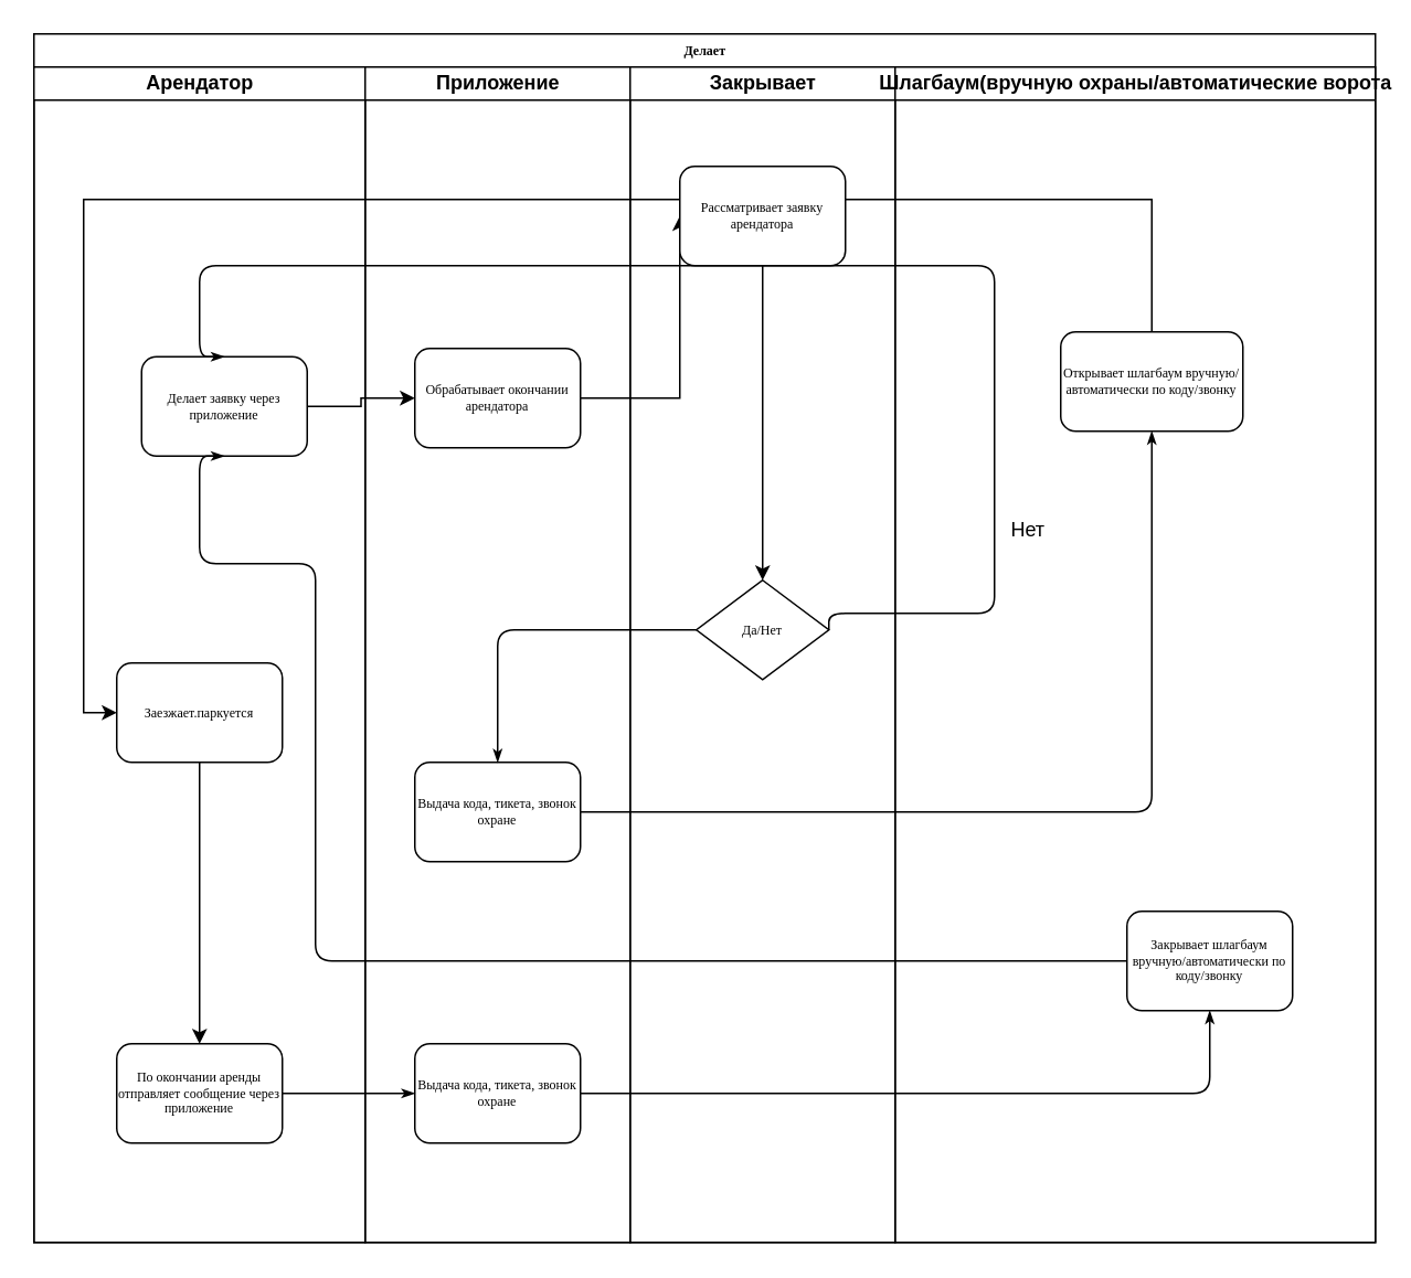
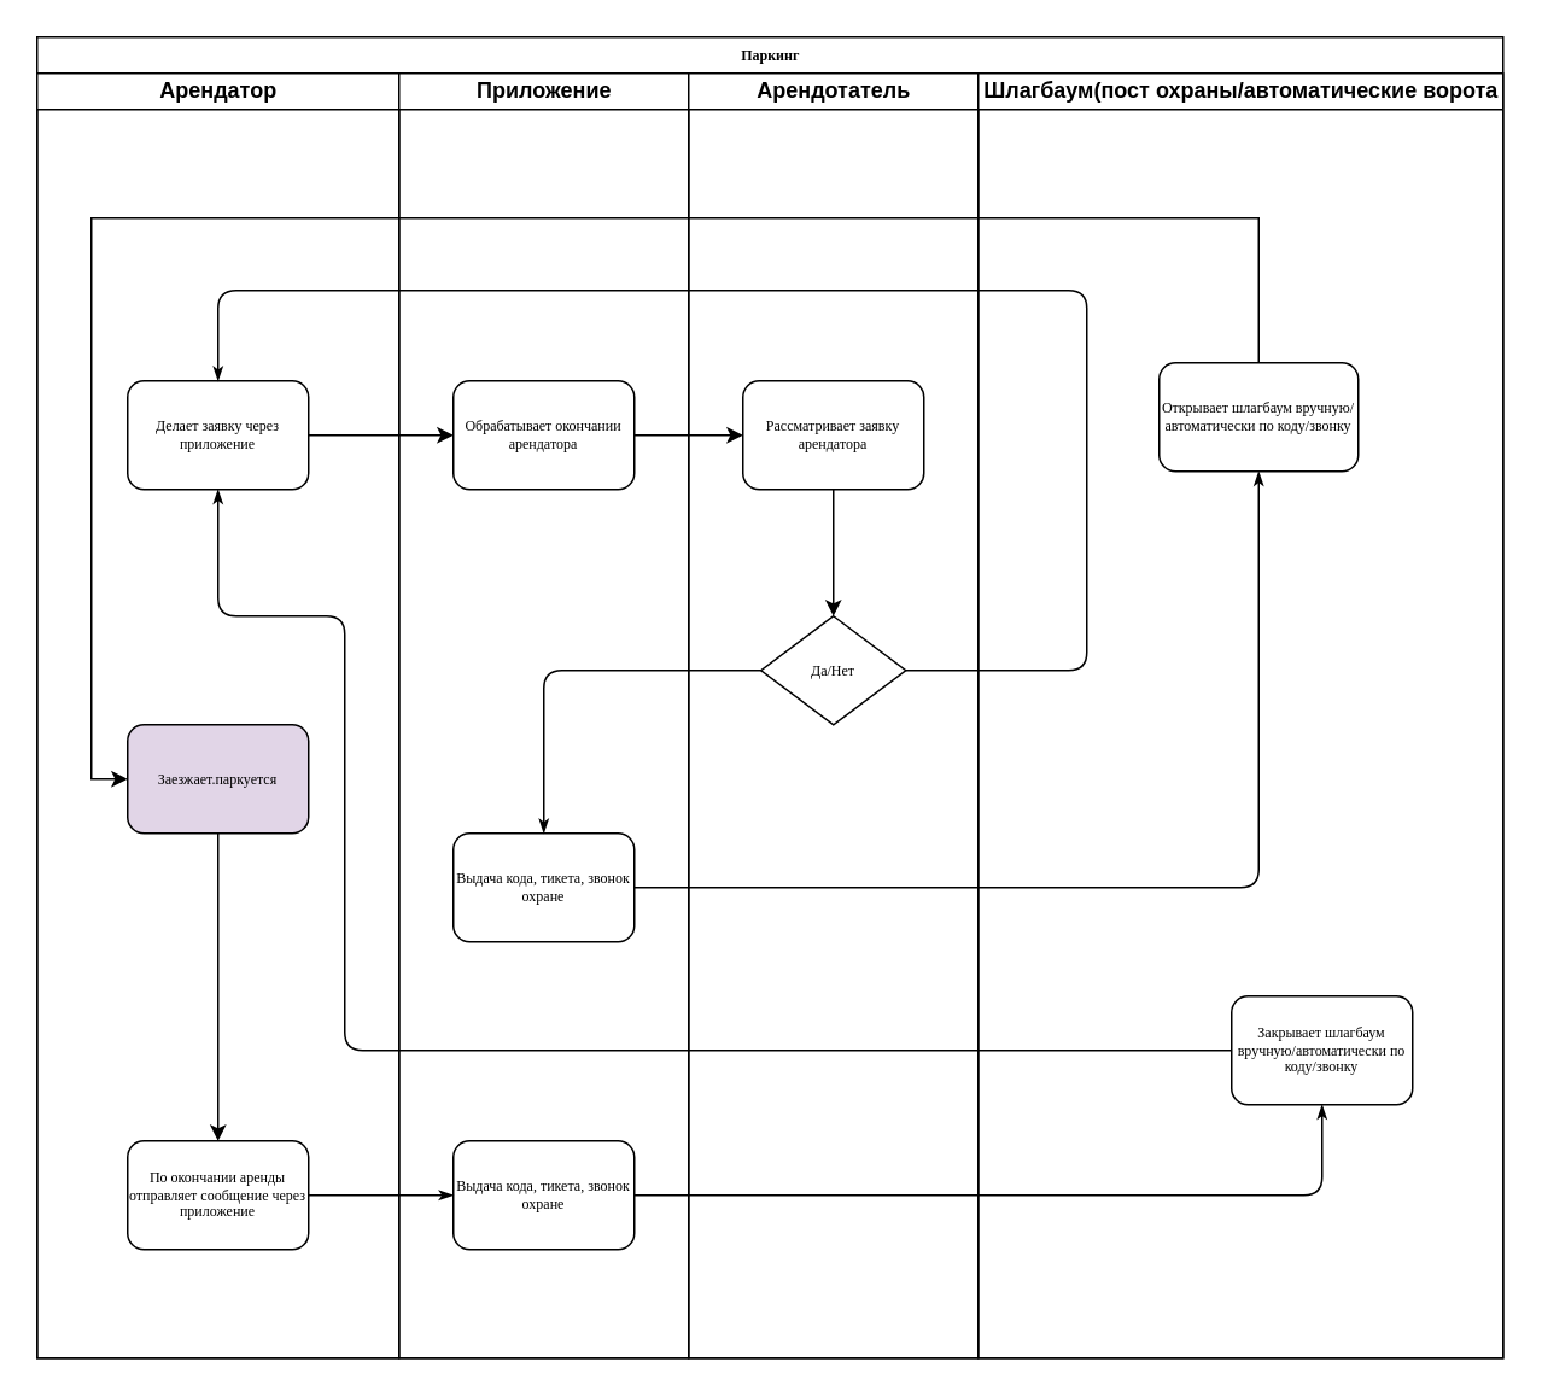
- <mxCell id="2" value="Делает" style="swimlane;html=1;childLayout=stackLayout;startSize=20;rounded=0;shadow=0;labelBackgroundColor=none;strokeWidth=1;fontFamily=Verdana;fontSize=8;align=center;" parent="1" vertex="1"><mxGeometry x="20" y="20" width="810" height="730" as="geometry"><mxRectangle x="70" y="40" width="50" height="20" as="alternateBounds" /></mxGeometry></mxCell>
+ <mxCell id="2" value="Паркинг" style="swimlane;html=1;childLayout=stackLayout;startSize=20;rounded=0;shadow=0;labelBackgroundColor=none;strokeWidth=1;fontFamily=Verdana;fontSize=8;align=center;" parent="1" vertex="1"><mxGeometry x="20" y="20" width="810" height="730" as="geometry"><mxRectangle x="70" y="40" width="50" height="20" as="alternateBounds" /></mxGeometry></mxCell>
- <mxCell id="17" value="Закрывает" style="swimlane;html=1;startSize=20;" parent="2" vertex="1"><mxGeometry x="360" y="20" width="160" height="710" as="geometry" /></mxCell>
+ <mxCell id="17" value="Арендотатель" style="swimlane;html=1;startSize=20;" parent="2" vertex="1"><mxGeometry x="360" y="20" width="160" height="710" as="geometry" /></mxCell>
- <mxCell id="24" value="Шлагбаум(вручную охраны/автоматические ворота" style="swimlane;html=1;startSize=20;" parent="2" vertex="1"><mxGeometry x="520" y="20" width="290" height="710" as="geometry" /></mxCell>
+ <mxCell id="24" value="Шлагбаум(пост охраны/автоматические ворота" style="swimlane;html=1;startSize=20;" parent="2" vertex="1"><mxGeometry x="520" y="20" width="290" height="710" as="geometry" /></mxCell>
- <mxCell id="19" value="Рассматривает заявку арендатора" style="rounded=1;whiteSpace=wrap;html=1;shadow=0;labelBackgroundColor=none;strokeWidth=1;fontFamily=Verdana;fontSize=8;align=center;" parent="17" vertex="1"><mxGeometry x="30" y="60" width="100" height="60" as="geometry" /></mxCell>
+ <mxCell id="19" value="Рассматривает заявку арендатора" style="rounded=1;whiteSpace=wrap;html=1;shadow=0;labelBackgroundColor=none;strokeWidth=1;fontFamily=Verdana;fontSize=8;align=center;" parent="17" vertex="1"><mxGeometry x="30" y="170" width="100" height="60" as="geometry" /></mxCell>
- <mxCell id="5" value="Делает заявку через приложение" style="rounded=1;whiteSpace=wrap;html=1;shadow=0;labelBackgroundColor=none;strokeWidth=1;fontFamily=Verdana;fontSize=8;align=center;" parent="4" vertex="1"><mxGeometry x="65" y="175" width="100" height="60" as="geometry" /></mxCell>
+ <mxCell id="5" value="Делает заявку через приложение" style="rounded=1;whiteSpace=wrap;html=1;shadow=0;labelBackgroundColor=none;strokeWidth=1;fontFamily=Verdana;fontSize=8;align=center;" parent="4" vertex="1"><mxGeometry x="50" y="170" width="100" height="60" as="geometry" /></mxCell>
- <mxCell id="28" value="Нет" style="text;html=1;align=center;verticalAlign=middle;resizable=0;points=[];autosize=1;strokeColor=none;fillColor=none;" vertex="1" parent="1"><mxGeometry x="600" y="310" width="40" height="20" as="geometry" /></mxCell>
- <mxCell id="18" value="Да/Нет" style="rhombus;whiteSpace=wrap;html=1;rounded=0;shadow=0;labelBackgroundColor=none;strokeWidth=1;fontFamily=Verdana;fontSize=8;align=center;" parent="17" vertex="1"><mxGeometry x="40" y="310" width="80" height="60" as="geometry" /></mxCell>
+ <mxCell id="18" value="Да/Нет" style="rhombus;whiteSpace=wrap;html=1;rounded=0;shadow=0;labelBackgroundColor=none;strokeWidth=1;fontFamily=Verdana;fontSize=8;align=center;" parent="17" vertex="1"><mxGeometry x="40" y="300" width="80" height="60" as="geometry" /></mxCell>
- <mxCell id="6" value="Заезжает.паркуется" style="rounded=1;whiteSpace=wrap;html=1;shadow=0;labelBackgroundColor=none;strokeWidth=1;fontFamily=Verdana;fontSize=8;align=center;" vertex="1" parent="4"><mxGeometry x="50" y="360" width="100" height="60" as="geometry" /></mxCell>
+ <mxCell id="6" value="Заезжает.паркуется" style="rounded=1;whiteSpace=wrap;html=1;shadow=0;labelBackgroundColor=none;strokeWidth=1;fontFamily=Verdana;fontSize=8;align=center;fillColor=#e1d5e7;" vertex="1" parent="4"><mxGeometry x="50" y="360" width="100" height="60" as="geometry" /></mxCell>
